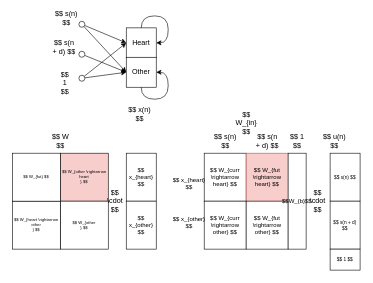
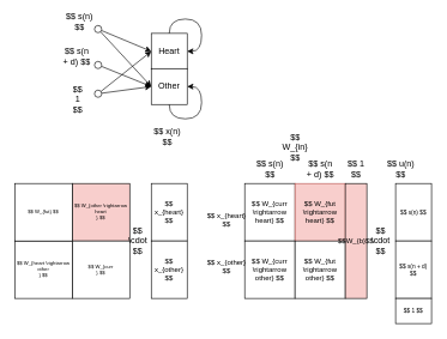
- <mxCell id="13" value="$$ W $$" style="text;html=1;strokeColor=none;fillColor=none;align=center;verticalAlign=middle;whiteSpace=wrap;rounded=0;" parent="1" vertex="1"><mxGeometry x="80" y="225" width="41" height="20" as="geometry" /></mxCell>
- <mxCell id="36" value="$$W_{b}$$" style="rounded=0;whiteSpace=wrap;html=1;fontSize=10;" parent="1" vertex="1"><mxGeometry x="480" y="255" width="30" height="160" as="geometry" /></mxCell>
+ <mxCell id="36" value="$$W_{b}$$" style="rounded=0;whiteSpace=wrap;html=1;fontSize=10;fillColor=#f8cecc;" parent="1" vertex="1"><mxGeometry x="480" y="255" width="30" height="160" as="geometry" /></mxCell>
- <mxCell id="15" value="&lt;font style=&quot;font-size: 7px&quot;&gt;$$ W_{other&lt;br&gt;} $$&lt;/font&gt;" style="whiteSpace=wrap;html=1;aspect=fixed;fontSize=7;" parent="1" vertex="1"><mxGeometry x="100" y="335" width="80" height="80" as="geometry" /></mxCell>
+ <mxCell id="15" value="&lt;font style=&quot;font-size: 7px&quot;&gt;$$ W_{curr&lt;br&gt;} $$&lt;/font&gt;" style="whiteSpace=wrap;html=1;aspect=fixed;fontSize=7;" parent="1" vertex="1"><mxGeometry x="100" y="335" width="80" height="80" as="geometry" /></mxCell>
